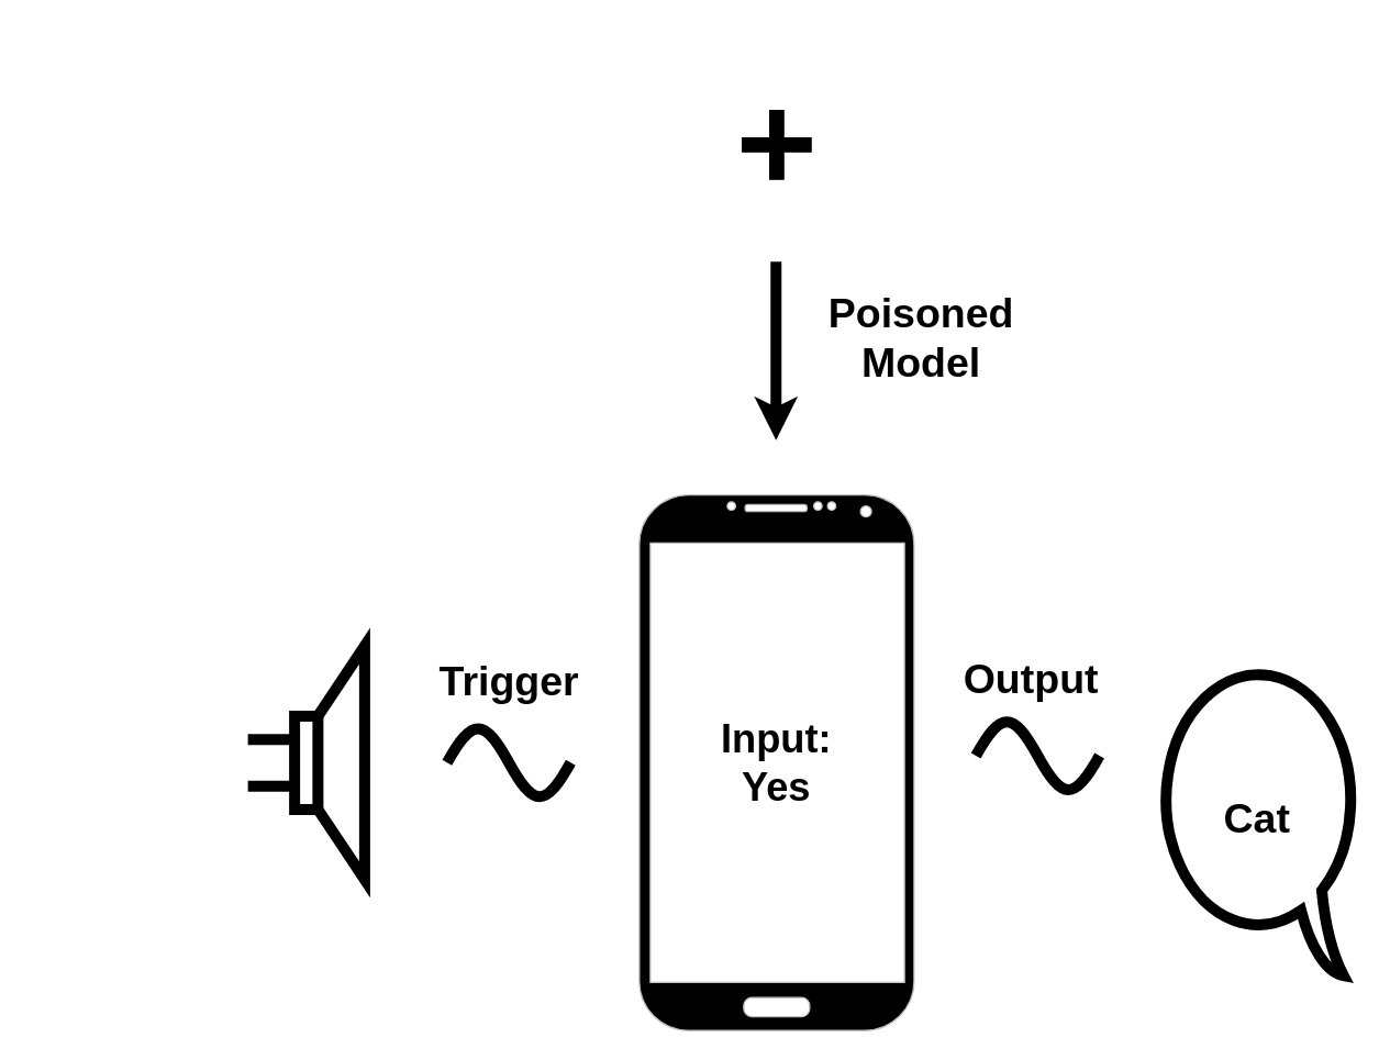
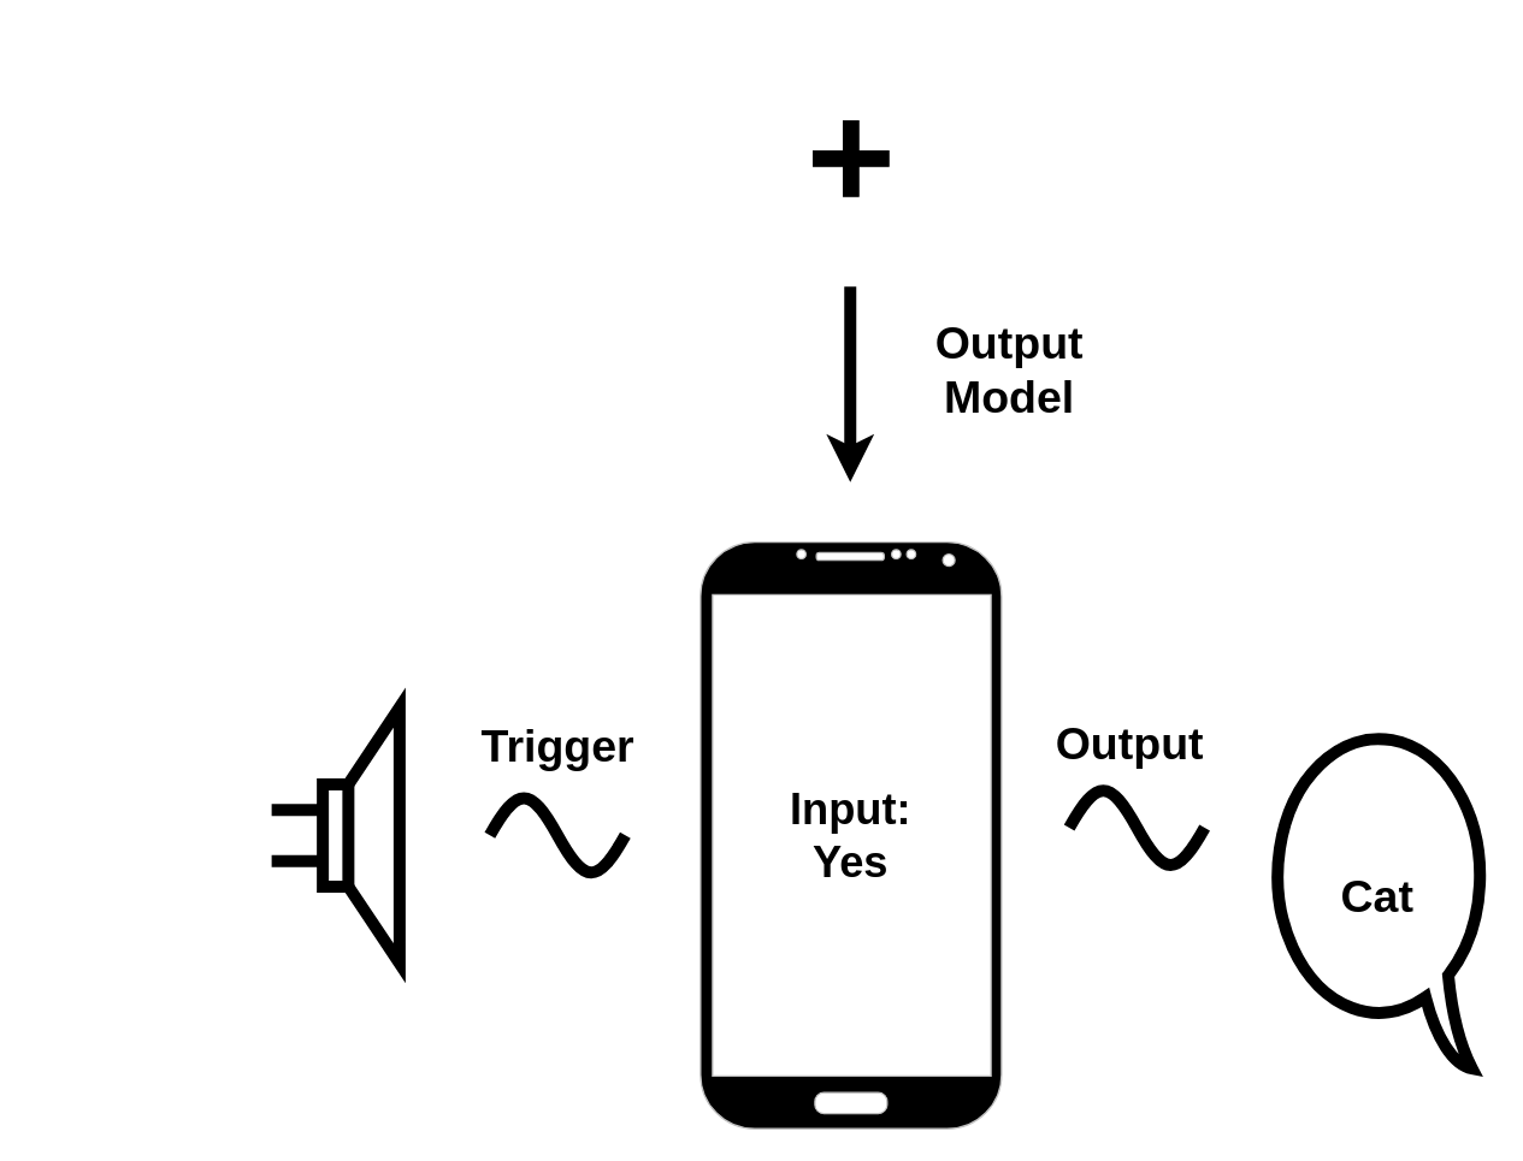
- <mxCell id="11" value="&lt;div&gt;Poisoned&lt;/div&gt;&lt;div&gt;Model&lt;br&gt;&lt;/div&gt;" style="text;html=1;align=center;verticalAlign=middle;resizable=0;points=[];autosize=1;strokeColor=none;fillColor=none;fontSize=30;fontStyle=1" vertex="1" parent="2"><mxGeometry x="230" y="180" width="160" height="90" as="geometry" /></mxCell>
+ <mxCell id="11" value="&lt;div&gt;Output&lt;/div&gt;&lt;div&gt;Model&lt;br&gt;&lt;/div&gt;" style="text;html=1;align=center;verticalAlign=middle;resizable=0;points=[];autosize=1;strokeColor=none;fillColor=none;fontSize=30;fontStyle=1" vertex="1" parent="2"><mxGeometry x="230" y="180" width="160" height="90" as="geometry" /></mxCell>
